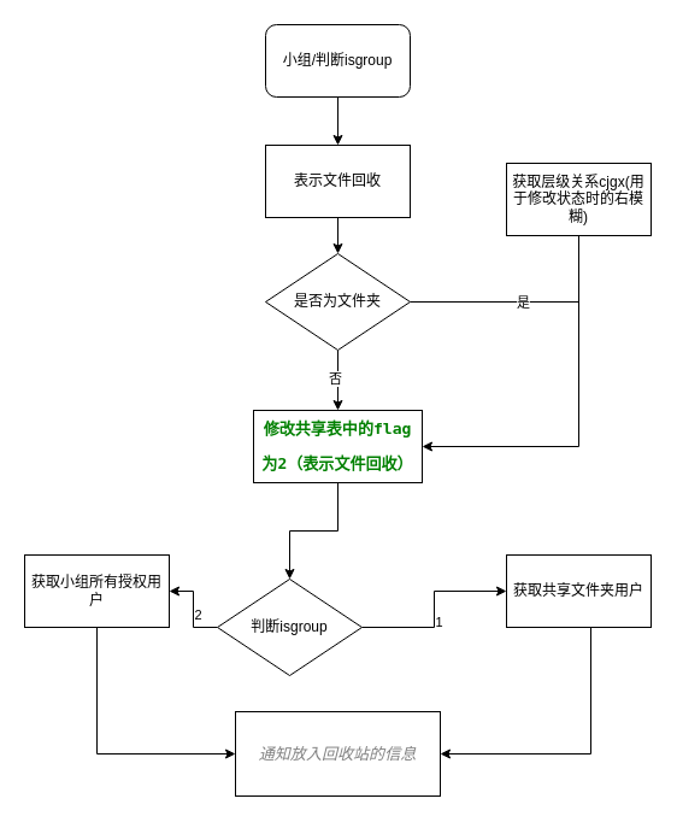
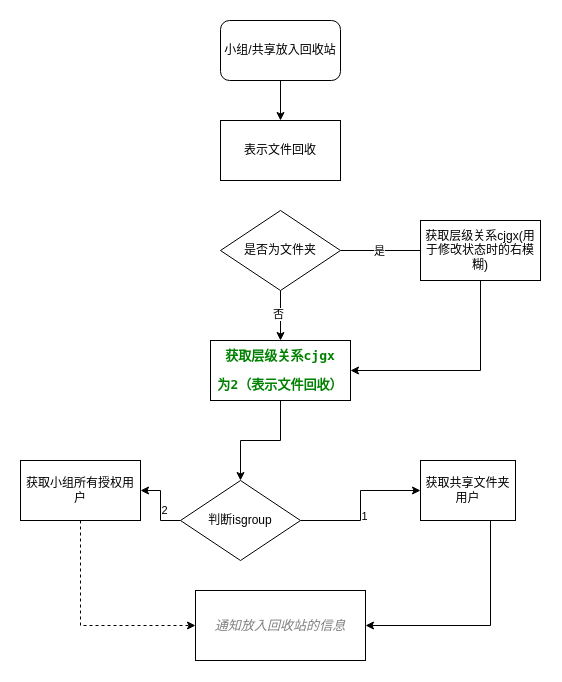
- <mxCell id="5" value="小组/判断isgroup" style="rounded=1;whiteSpace=wrap;html=1;" vertex="1" parent="1"><mxGeometry x="220" y="20" width="120" height="60" as="geometry" /></mxCell>
+ <mxCell id="5" value="小组/共享放入回收站" style="rounded=1;whiteSpace=wrap;html=1;" vertex="1" parent="1"><mxGeometry x="220" y="20" width="120" height="60" as="geometry" /></mxCell>
- <mxCell id="12" value="获取层级关系cjgx(用于修改状态时的右模糊)" style="whiteSpace=wrap;html=1;rounded=0;" vertex="1" parent="1"><mxGeometry x="420" y="135" width="120" height="60" as="geometry" /></mxCell>
+ <mxCell id="12" value="获取层级关系cjgx(用于修改状态时的右模糊)" style="whiteSpace=wrap;html=1;rounded=0;" vertex="1" parent="1"><mxGeometry x="420" y="220" width="120" height="60" as="geometry" /></mxCell>
- <mxCell id="2" value="" style="edgeStyle=orthogonalEdgeStyle;rounded=0;orthogonalLoop=1;jettySize=auto;html=1;" edge="1" parent="1" source="3" target="10"><mxGeometry relative="1" as="geometry" /></mxCell>
- <mxCell id="14" value="&lt;pre style=&quot;background-color: rgb(255 , 255 , 255) ; font-family: &amp;#34;jetbrains mono&amp;#34; , monospace ; font-size: 9.8pt&quot;&gt;&lt;font color=&quot;#008000&quot;&gt;&lt;b&gt;修改共享表中的flag&lt;/b&gt;&lt;/font&gt;&lt;/pre&gt;&lt;pre style=&quot;background-color: rgb(255 , 255 , 255) ; font-family: &amp;#34;jetbrains mono&amp;#34; , monospace ; font-size: 9.8pt&quot;&gt;&lt;font color=&quot;#008000&quot;&gt;&lt;b&gt;为2（表示文件回收）&lt;/b&gt;&lt;/font&gt;&lt;/pre&gt;" style="whiteSpace=wrap;html=1;rounded=0;" vertex="1" parent="1"><mxGeometry x="210" y="340" width="140" height="60" as="geometry" /></mxCell>
+ <mxCell id="14" value="&lt;pre style=&quot;background-color: rgb(255 , 255 , 255) ; font-family: &amp;#34;jetbrains mono&amp;#34; , monospace ; font-size: 9.8pt&quot;&gt;&lt;font color=&quot;#008000&quot;&gt;&lt;b&gt;获取层级关系cjgx&lt;/b&gt;&lt;/font&gt;&lt;/pre&gt;&lt;pre style=&quot;background-color: rgb(255 , 255 , 255) ; font-family: &amp;#34;jetbrains mono&amp;#34; , monospace ; font-size: 9.8pt&quot;&gt;&lt;font color=&quot;#008000&quot;&gt;&lt;b&gt;为2（表示文件回收）&lt;/b&gt;&lt;/font&gt;&lt;/pre&gt;" style="whiteSpace=wrap;html=1;rounded=0;" vertex="1" parent="1"><mxGeometry x="210" y="340" width="140" height="60" as="geometry" /></mxCell>
- <mxCell id="21" value="获取共享文件夹用户" style="whiteSpace=wrap;html=1;rounded=0;" vertex="1" parent="1"><mxGeometry x="420" y="460" width="120" height="60" as="geometry" /></mxCell>
+ <mxCell id="21" value="获取共享文件夹用户" style="whiteSpace=wrap;html=1;rounded=0;" vertex="1" parent="1"><mxGeometry x="420" y="460" width="95" height="60" as="geometry" /></mxCell>
- <mxCell id="22" style="edgeStyle=orthogonalEdgeStyle;rounded=0;orthogonalLoop=1;jettySize=auto;html=1;entryX=0;entryY=0.5;entryDx=0;entryDy=0;" edge="1" parent="1" source="23" target="24"><mxGeometry relative="1" as="geometry"><Array as="points"><mxPoint x="80" y="625" /></Array></mxGeometry></mxCell>
+ <mxCell id="22" style="edgeStyle=orthogonalEdgeStyle;rounded=0;orthogonalLoop=1;jettySize=auto;html=1;entryX=0;entryY=0.5;entryDx=0;entryDy=0;dashed=1;" edge="1" parent="1" source="23" target="24"><mxGeometry relative="1" as="geometry"><Array as="points"><mxPoint x="80" y="625" /></Array></mxGeometry></mxCell>
